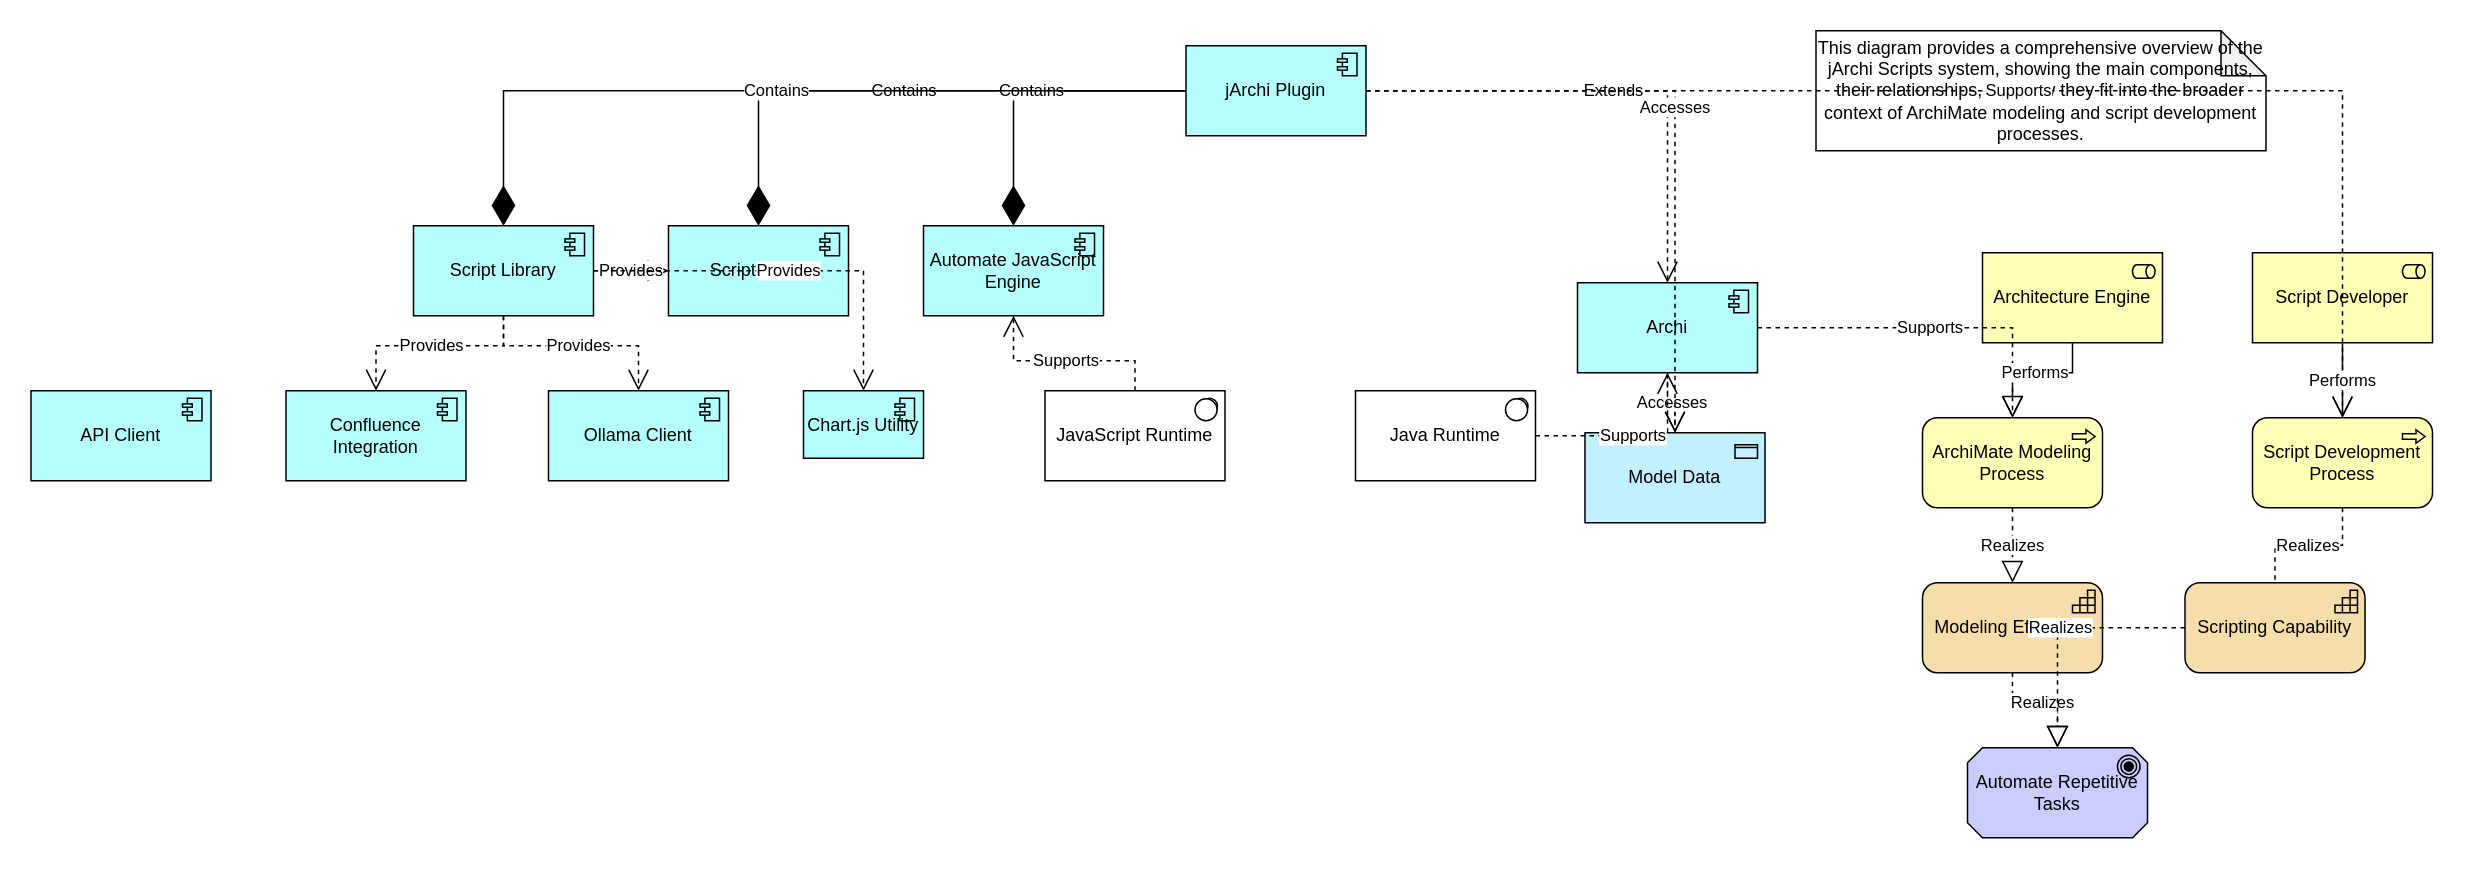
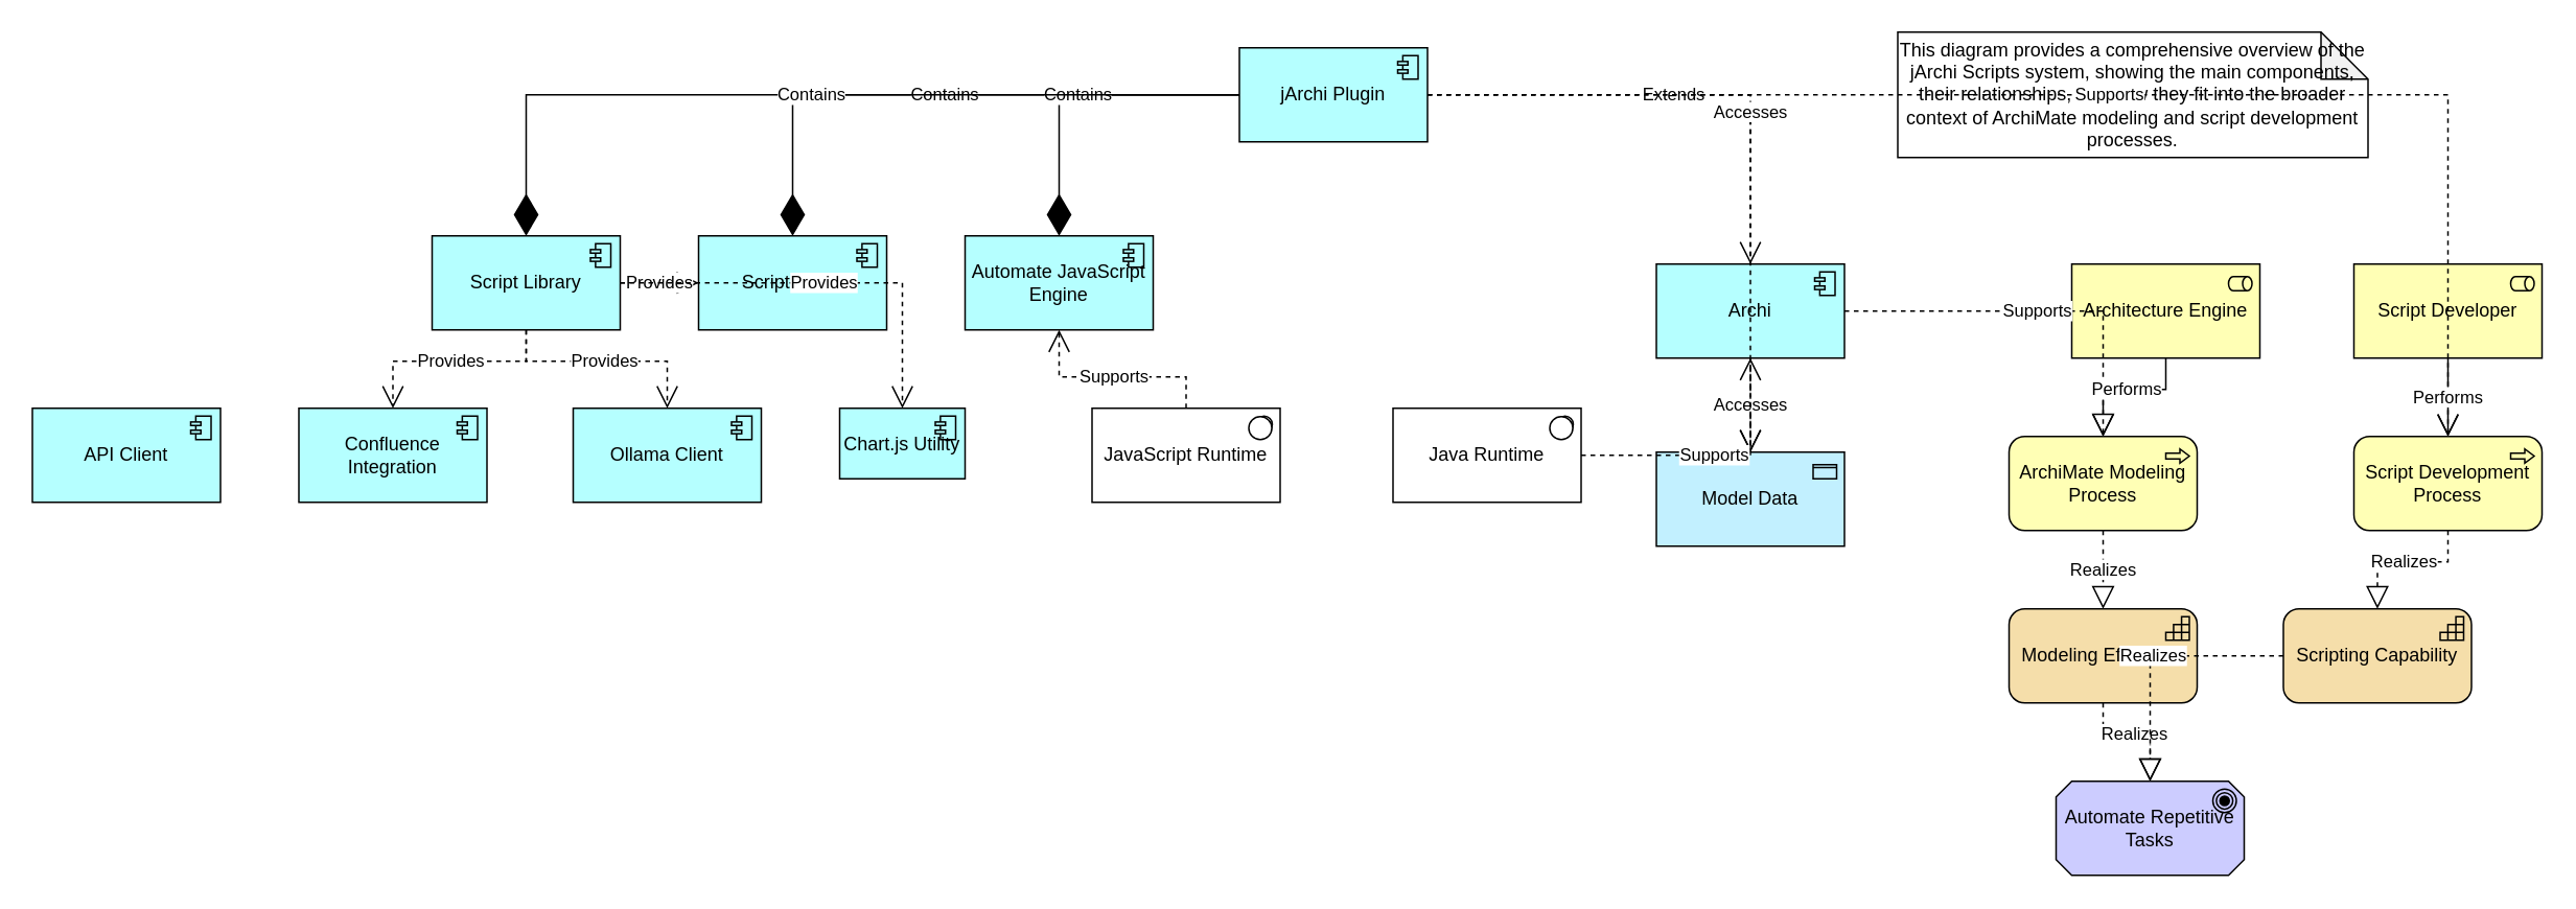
- <mxCell id="2" parent="1" style="shape=mxgraph.archimate3.application;appType=comp;archiType=square;whiteSpace=wrap;;whiteSpace=wrap;fillColor=#B5FFFF;" value="Archi" vertex="1"><mxGeometry x="1051" y="188" as="geometry" height="60" width="120" /></mxCell>
+ <mxCell id="2" parent="1" style="shape=mxgraph.archimate3.application;appType=comp;archiType=square;whiteSpace=wrap;;whiteSpace=wrap;fillColor=#B5FFFF;" value="Archi" vertex="1"><mxGeometry as="geometry" height="60" width="120" x="1056" y="168" /></mxCell>
- <mxCell id="19" parent="1" style="shape=mxgraph.archimate3.application;appType=sysSw;archiType=square;whiteSpace=wrap;;whiteSpace=wrap;fillColor=#FFFFFF;" value="Java Runtime" vertex="1"><mxGeometry x="903" y="260" as="geometry" height="60" width="120" /></mxCell>
+ <mxCell id="19" parent="1" style="shape=mxgraph.archimate3.application;appType=sysSw;archiType=square;whiteSpace=wrap;;whiteSpace=wrap;fillColor=#FFFFFF;" value="Java Runtime" vertex="1"><mxGeometry as="geometry" height="60" width="120" x="888" y="260" /></mxCell>
- <mxCell edge="1" id="37" parent="1" source="15" style="endArrow=none;dashed=1;endFill=0;endSize=12;html=1;edgeStyle=orthogonalEdgeStyle;rounded=0;orthogonalLoop=1;jettySize=auto;html=1;" target="17" value="Realizes"><mxGeometry as="geometry" relative="1" /></mxCell>
+ <mxCell edge="1" id="37" parent="1" source="15" style="endArrow=block;dashed=1;endFill=0;endSize=12;html=1;edgeStyle=orthogonalEdgeStyle;rounded=0;orthogonalLoop=1;jettySize=auto;html=1;" target="17" value="Realizes"><mxGeometry as="geometry" relative="1" /></mxCell>
